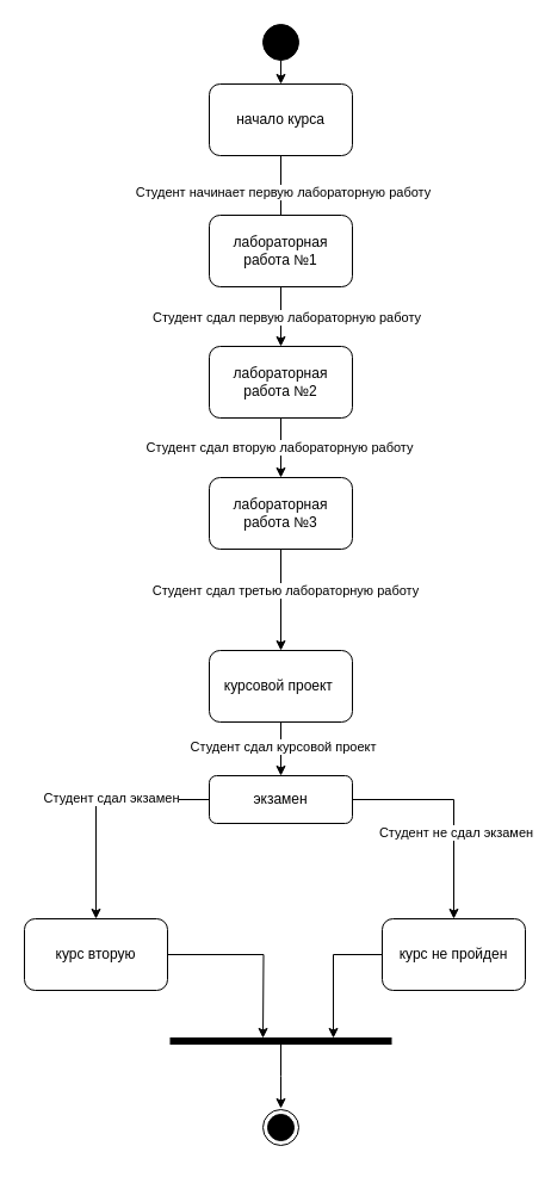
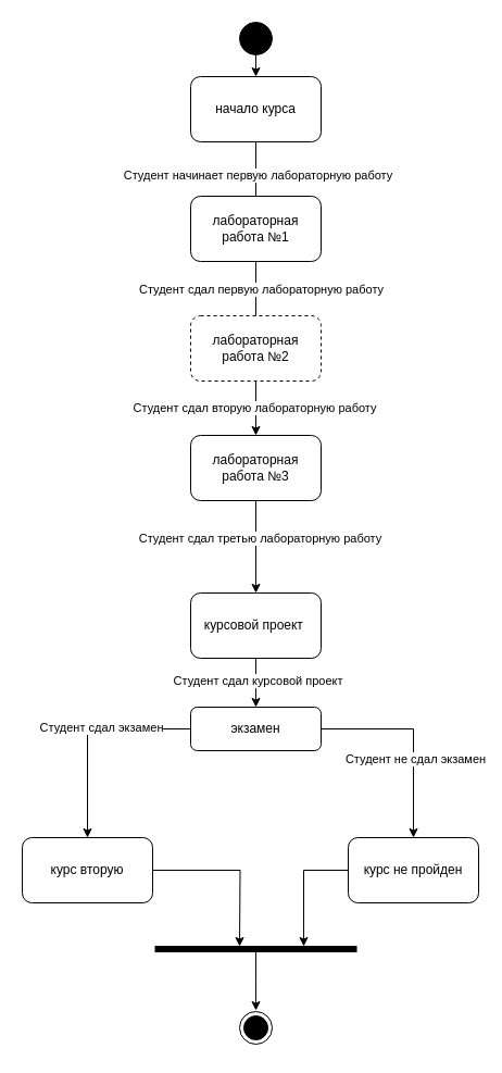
- <mxCell id="7" style="edgeStyle=orthogonalEdgeStyle;rounded=0;orthogonalLoop=1;jettySize=auto;html=1;exitX=0.5;exitY=1;exitDx=0;exitDy=0;" edge="1" parent="1" source="9" target="12"><mxGeometry relative="1" as="geometry"><mxPoint x="235" y="330" as="sourcePoint" /></mxGeometry></mxCell>
+ <mxCell id="7" style="edgeStyle=orthogonalEdgeStyle;rounded=0;orthogonalLoop=1;jettySize=auto;html=1;exitX=0.5;exitY=1;exitDx=0;exitDy=0;endArrow=none;" edge="1" parent="1" source="9" target="12"><mxGeometry relative="1" as="geometry"><mxPoint x="235" y="330" as="sourcePoint" /></mxGeometry></mxCell>
- <mxCell id="12" value="лабораторная работа №2" style="rounded=1;whiteSpace=wrap;html=1;" vertex="1" parent="1"><mxGeometry x="175" y="290" width="120" height="60" as="geometry" /></mxCell>
+ <mxCell id="12" value="лабораторная работа №2" style="rounded=1;whiteSpace=wrap;html=1;dashed=1;" vertex="1" parent="1"><mxGeometry x="175" y="290" width="120" height="60" as="geometry" /></mxCell>
